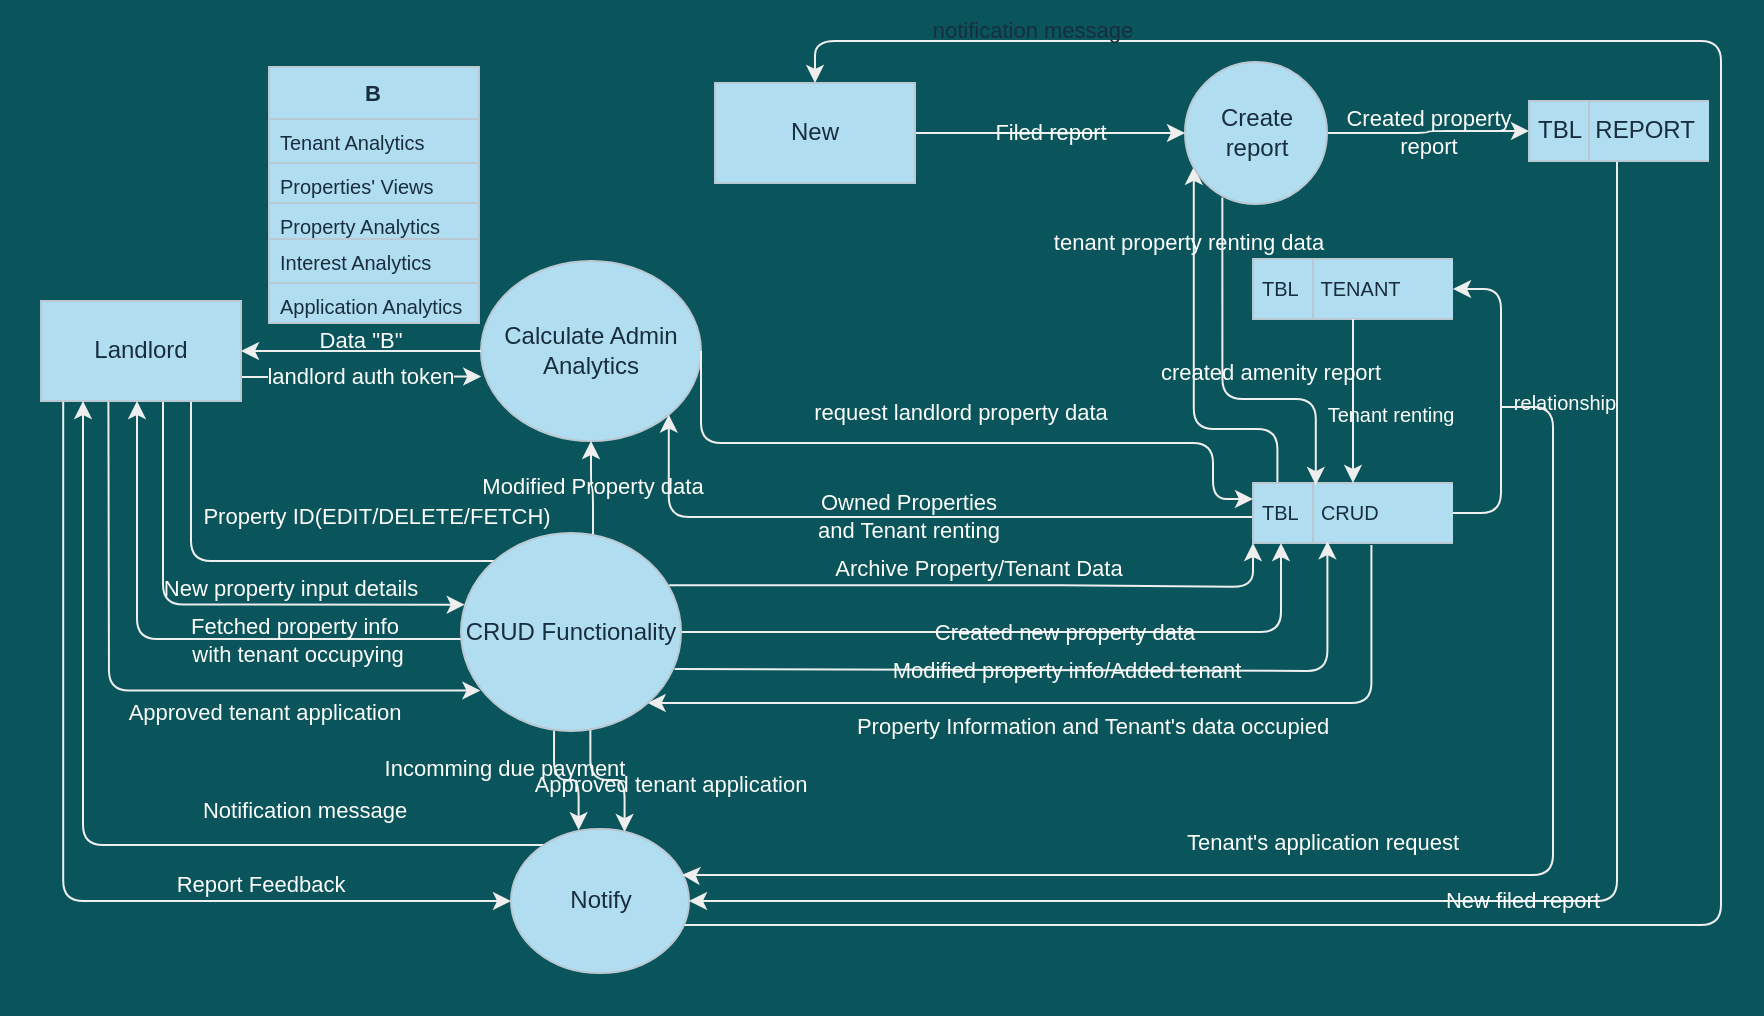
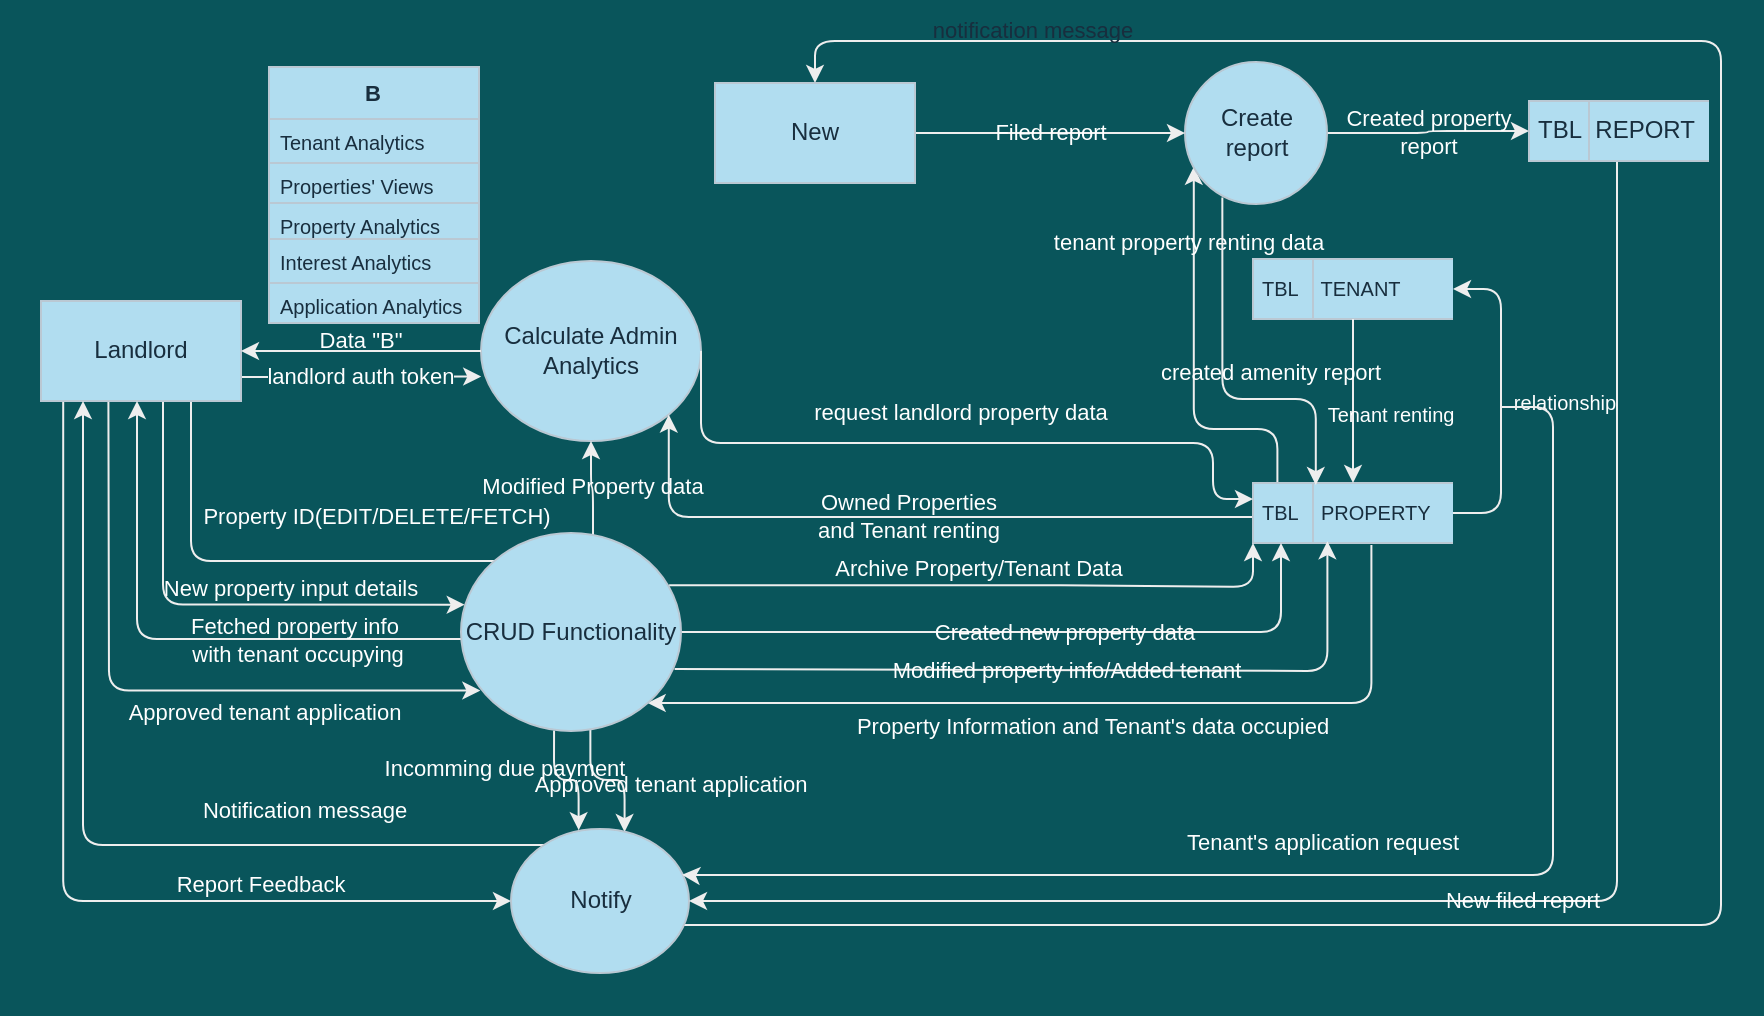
- <mxCell id="21" value="TBL&amp;nbsp; &amp;nbsp; CRUD" style="html=1;dashed=0;whitespace=wrap;shape=mxgraph.dfd.dataStoreID;align=left;spacingLeft=3;points=[[0,0],[0.5,0],[1,0],[0,0.5],[1,0.5],[0,1],[0.5,1],[1,1]];rounded=0;labelBackgroundColor=none;sketch=0;strokeColor=#BAC8D3;fillColor=#B1DDF0;fontSize=10;fontColor=#182E3E;" parent="1" vertex="1"><mxGeometry x="626" y="241" width="100" height="30" as="geometry" /></mxCell>
+ <mxCell id="21" value="TBL&amp;nbsp; &amp;nbsp; PROPERTY" style="html=1;dashed=0;whitespace=wrap;shape=mxgraph.dfd.dataStoreID;align=left;spacingLeft=3;points=[[0,0],[0.5,0],[1,0],[0,0.5],[1,0.5],[0,1],[0.5,1],[1,1]];rounded=0;labelBackgroundColor=none;sketch=0;strokeColor=#BAC8D3;fillColor=#B1DDF0;fontSize=10;fontColor=#182E3E;" parent="1" vertex="1"><mxGeometry x="626" y="241" width="100" height="30" as="geometry" /></mxCell>
